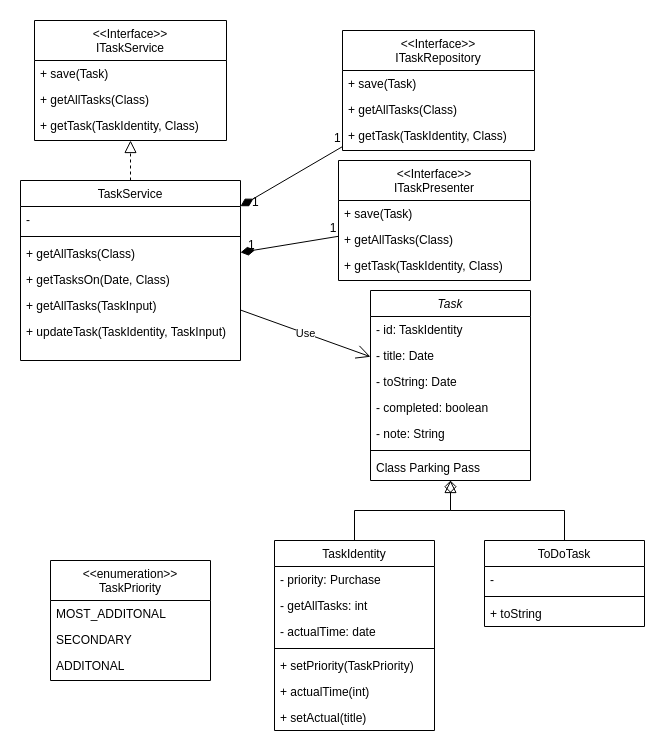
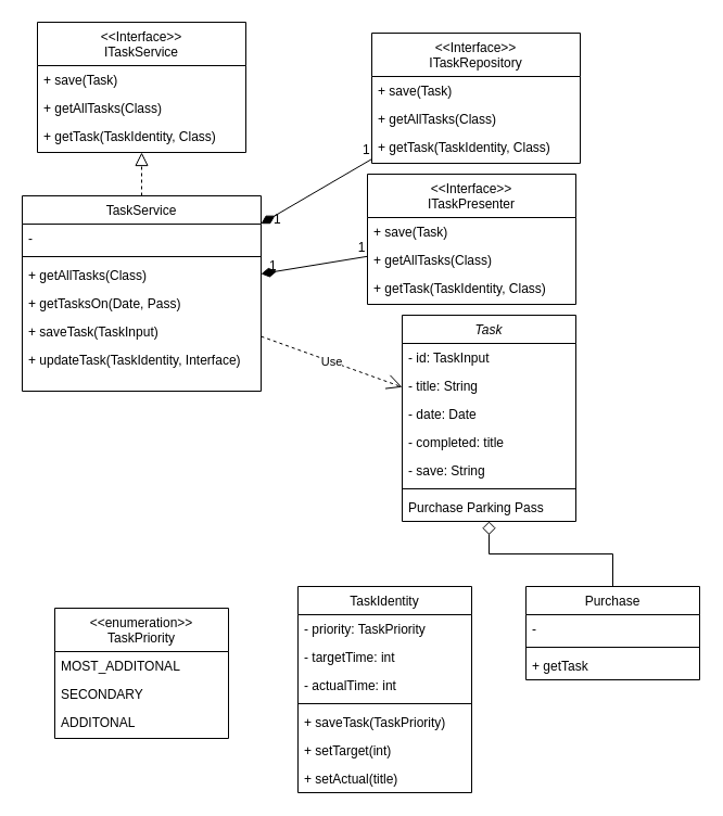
- <mxCell id="22" value="+ getTasksOn(Date, Class)" style="text;align=left;verticalAlign=top;spacingLeft=4;spacingRight=4;overflow=hidden;rotatable=0;points=[[0,0.5],[1,0.5]];portConstraint=eastwest;" parent="18" vertex="1"><mxGeometry y="86" width="220" height="26" as="geometry" /></mxCell>
+ <mxCell id="22" value="+ getTasksOn(Date, Pass)" style="text;align=left;verticalAlign=top;spacingLeft=4;spacingRight=4;overflow=hidden;rotatable=0;points=[[0,0.5],[1,0.5]];portConstraint=eastwest;" parent="18" vertex="1"><mxGeometry y="86" width="220" height="26" as="geometry" /></mxCell>
- <mxCell id="23" value="+ getAllTasks(TaskInput)" style="text;align=left;verticalAlign=top;spacingLeft=4;spacingRight=4;overflow=hidden;rotatable=0;points=[[0,0.5],[1,0.5]];portConstraint=eastwest;" parent="18" vertex="1"><mxGeometry y="112" width="220" height="26" as="geometry" /></mxCell>
+ <mxCell id="23" value="+ saveTask(TaskInput)" style="text;align=left;verticalAlign=top;spacingLeft=4;spacingRight=4;overflow=hidden;rotatable=0;points=[[0,0.5],[1,0.5]];portConstraint=eastwest;" parent="18" vertex="1"><mxGeometry y="112" width="220" height="26" as="geometry" /></mxCell>
- <mxCell id="50" value="Use" style="endArrow=open;endSize=12;dashed=0;html=1;" parent="1" source="18" target="30" edge="1"><mxGeometry width="160" relative="1" as="geometry"><mxPoint x="257" y="340" as="sourcePoint" /><mxPoint x="417" y="340" as="targetPoint" /></mxGeometry></mxCell>
+ <mxCell id="50" value="Use" style="endArrow=open;endSize=12;dashed=1;html=1;" parent="1" source="18" target="30" edge="1"><mxGeometry width="160" relative="1" as="geometry"><mxPoint x="257" y="340" as="sourcePoint" /><mxPoint x="417" y="340" as="targetPoint" /></mxGeometry></mxCell>
- <mxCell id="31" value="- id: TaskIdentity" style="text;align=left;verticalAlign=top;spacingLeft=4;spacingRight=4;overflow=hidden;rotatable=0;points=[[0,0.5],[1,0.5]];portConstraint=eastwest;" parent="30" vertex="1"><mxGeometry y="26" width="160" height="26" as="geometry" /></mxCell>
+ <mxCell id="31" value="- id: TaskInput" style="text;align=left;verticalAlign=top;spacingLeft=4;spacingRight=4;overflow=hidden;rotatable=0;points=[[0,0.5],[1,0.5]];portConstraint=eastwest;" parent="30" vertex="1"><mxGeometry y="26" width="160" height="26" as="geometry" /></mxCell>
- <mxCell id="24" value="+ updateTask(TaskIdentity, TaskInput)" style="text;align=left;verticalAlign=top;spacingLeft=4;spacingRight=4;overflow=hidden;rotatable=0;points=[[0,0.5],[1,0.5]];portConstraint=eastwest;" parent="18" vertex="1"><mxGeometry y="138" width="220" height="26" as="geometry" /></mxCell>
+ <mxCell id="24" value="+ updateTask(TaskIdentity, Interface)" style="text;align=left;verticalAlign=top;spacingLeft=4;spacingRight=4;overflow=hidden;rotatable=0;points=[[0,0.5],[1,0.5]];portConstraint=eastwest;" parent="18" vertex="1"><mxGeometry y="138" width="220" height="26" as="geometry" /></mxCell>
- <mxCell id="32" value="- title: Date" style="text;align=left;verticalAlign=top;spacingLeft=4;spacingRight=4;overflow=hidden;rotatable=0;points=[[0,0.5],[1,0.5]];portConstraint=eastwest;rounded=0;shadow=0;html=0;" parent="30" vertex="1"><mxGeometry y="52" width="160" height="26" as="geometry" /></mxCell>
+ <mxCell id="32" value="- title: String" style="text;align=left;verticalAlign=top;spacingLeft=4;spacingRight=4;overflow=hidden;rotatable=0;points=[[0,0.5],[1,0.5]];portConstraint=eastwest;rounded=0;shadow=0;html=0;" parent="30" vertex="1"><mxGeometry y="52" width="160" height="26" as="geometry" /></mxCell>
- <mxCell id="33" value="- toString: Date" style="text;align=left;verticalAlign=top;spacingLeft=4;spacingRight=4;overflow=hidden;rotatable=0;points=[[0,0.5],[1,0.5]];portConstraint=eastwest;rounded=0;shadow=0;html=0;" parent="30" vertex="1"><mxGeometry y="78" width="160" height="26" as="geometry" /></mxCell>
+ <mxCell id="33" value="- date: Date" style="text;align=left;verticalAlign=top;spacingLeft=4;spacingRight=4;overflow=hidden;rotatable=0;points=[[0,0.5],[1,0.5]];portConstraint=eastwest;rounded=0;shadow=0;html=0;" parent="30" vertex="1"><mxGeometry y="78" width="160" height="26" as="geometry" /></mxCell>
- <mxCell id="34" value="- completed: boolean" style="text;align=left;verticalAlign=top;spacingLeft=4;spacingRight=4;overflow=hidden;rotatable=0;points=[[0,0.5],[1,0.5]];portConstraint=eastwest;rounded=0;shadow=0;html=0;" parent="30" vertex="1"><mxGeometry y="104" width="160" height="26" as="geometry" /></mxCell>
+ <mxCell id="34" value="- completed: title" style="text;align=left;verticalAlign=top;spacingLeft=4;spacingRight=4;overflow=hidden;rotatable=0;points=[[0,0.5],[1,0.5]];portConstraint=eastwest;rounded=0;shadow=0;html=0;" parent="30" vertex="1"><mxGeometry y="104" width="160" height="26" as="geometry" /></mxCell>
- <mxCell id="35" value="- note: String" style="text;align=left;verticalAlign=top;spacingLeft=4;spacingRight=4;overflow=hidden;rotatable=0;points=[[0,0.5],[1,0.5]];portConstraint=eastwest;rounded=0;shadow=0;html=0;" parent="30" vertex="1"><mxGeometry y="130" width="160" height="26" as="geometry" /></mxCell>
+ <mxCell id="35" value="- save: String" style="text;align=left;verticalAlign=top;spacingLeft=4;spacingRight=4;overflow=hidden;rotatable=0;points=[[0,0.5],[1,0.5]];portConstraint=eastwest;rounded=0;shadow=0;html=0;" parent="30" vertex="1"><mxGeometry y="130" width="160" height="26" as="geometry" /></mxCell>
- <mxCell id="37" value="Class Parking Pass" style="text;align=left;verticalAlign=top;spacingLeft=4;spacingRight=4;overflow=hidden;rotatable=0;points=[[0,0.5],[1,0.5]];portConstraint=eastwest;" parent="30" vertex="1"><mxGeometry y="164" width="160" height="26" as="geometry" /></mxCell>
+ <mxCell id="37" value="Purchase Parking Pass" style="text;align=left;verticalAlign=top;spacingLeft=4;spacingRight=4;overflow=hidden;rotatable=0;points=[[0,0.5],[1,0.5]];portConstraint=eastwest;" parent="30" vertex="1"><mxGeometry y="164" width="160" height="26" as="geometry" /></mxCell>
- <mxCell id="2" value="" style="endArrow=block;endSize=10;endFill=0;shadow=0;strokeWidth=1;rounded=0;edgeStyle=elbowEdgeStyle;elbow=vertical;" parent="1" source="42" target="30" edge="1"><mxGeometry width="160" relative="1" as="geometry"><mxPoint x="354" y="353" as="sourcePoint" /><mxPoint x="354" y="353" as="targetPoint" /></mxGeometry></mxCell>
- <mxCell id="38" value="ToDoTask" style="swimlane;fontStyle=0;align=center;verticalAlign=top;childLayout=stackLayout;horizontal=1;startSize=26;horizontalStack=0;resizeParent=1;resizeLast=0;collapsible=1;marginBottom=0;rounded=0;shadow=0;strokeWidth=1;" parent="1" vertex="1"><mxGeometry x="484" y="540" width="160" height="86" as="geometry"><mxRectangle x="340" y="380" width="170" height="26" as="alternateBounds" /></mxGeometry></mxCell>
+ <mxCell id="38" value="Purchase" style="swimlane;fontStyle=0;align=center;verticalAlign=top;childLayout=stackLayout;horizontal=1;startSize=26;horizontalStack=0;resizeParent=1;resizeLast=0;collapsible=1;marginBottom=0;rounded=0;shadow=0;strokeWidth=1;" parent="1" vertex="1"><mxGeometry x="484" y="540" width="160" height="86" as="geometry"><mxRectangle x="340" y="380" width="170" height="26" as="alternateBounds" /></mxGeometry></mxCell>
- <mxCell id="43" value="- priority: Purchase" style="text;align=left;verticalAlign=top;spacingLeft=4;spacingRight=4;overflow=hidden;rotatable=0;points=[[0,0.5],[1,0.5]];portConstraint=eastwest;" parent="42" vertex="1"><mxGeometry y="26" width="160" height="26" as="geometry" /></mxCell>
+ <mxCell id="43" value="- priority: TaskPriority" style="text;align=left;verticalAlign=top;spacingLeft=4;spacingRight=4;overflow=hidden;rotatable=0;points=[[0,0.5],[1,0.5]];portConstraint=eastwest;" parent="42" vertex="1"><mxGeometry y="26" width="160" height="26" as="geometry" /></mxCell>
- <mxCell id="44" value="- getAllTasks: int" style="text;align=left;verticalAlign=top;spacingLeft=4;spacingRight=4;overflow=hidden;rotatable=0;points=[[0,0.5],[1,0.5]];portConstraint=eastwest;rounded=0;shadow=0;html=0;" parent="42" vertex="1"><mxGeometry y="52" width="160" height="26" as="geometry" /></mxCell>
+ <mxCell id="44" value="- targetTime: int" style="text;align=left;verticalAlign=top;spacingLeft=4;spacingRight=4;overflow=hidden;rotatable=0;points=[[0,0.5],[1,0.5]];portConstraint=eastwest;rounded=0;shadow=0;html=0;" parent="42" vertex="1"><mxGeometry y="52" width="160" height="26" as="geometry" /></mxCell>
- <mxCell id="41" value="+ toString" style="text;align=left;verticalAlign=top;spacingLeft=4;spacingRight=4;overflow=hidden;rotatable=0;points=[[0,0.5],[1,0.5]];portConstraint=eastwest;" parent="38" vertex="1"><mxGeometry y="60" width="160" height="26" as="geometry" /></mxCell>
+ <mxCell id="41" value="+ getTask" style="text;align=left;verticalAlign=top;spacingLeft=4;spacingRight=4;overflow=hidden;rotatable=0;points=[[0,0.5],[1,0.5]];portConstraint=eastwest;" parent="38" vertex="1"><mxGeometry y="60" width="160" height="26" as="geometry" /></mxCell>
- <mxCell id="45" value="- actualTime: date" style="text;align=left;verticalAlign=top;spacingLeft=4;spacingRight=4;overflow=hidden;rotatable=0;points=[[0,0.5],[1,0.5]];portConstraint=eastwest;rounded=0;shadow=0;html=0;" parent="42" vertex="1"><mxGeometry y="78" width="160" height="26" as="geometry" /></mxCell>
+ <mxCell id="45" value="- actualTime: int" style="text;align=left;verticalAlign=top;spacingLeft=4;spacingRight=4;overflow=hidden;rotatable=0;points=[[0,0.5],[1,0.5]];portConstraint=eastwest;rounded=0;shadow=0;html=0;" parent="42" vertex="1"><mxGeometry y="78" width="160" height="26" as="geometry" /></mxCell>
- <mxCell id="47" value="+ setPriority(TaskPriority)" style="text;align=left;verticalAlign=top;spacingLeft=4;spacingRight=4;overflow=hidden;rotatable=0;points=[[0,0.5],[1,0.5]];portConstraint=eastwest;" parent="42" vertex="1"><mxGeometry y="112" width="160" height="26" as="geometry" /></mxCell>
+ <mxCell id="47" value="+ saveTask(TaskPriority)" style="text;align=left;verticalAlign=top;spacingLeft=4;spacingRight=4;overflow=hidden;rotatable=0;points=[[0,0.5],[1,0.5]];portConstraint=eastwest;" parent="42" vertex="1"><mxGeometry y="112" width="160" height="26" as="geometry" /></mxCell>
- <mxCell id="48" value="+ actualTime(int)" style="text;align=left;verticalAlign=top;spacingLeft=4;spacingRight=4;overflow=hidden;rotatable=0;points=[[0,0.5],[1,0.5]];portConstraint=eastwest;fontStyle=0" parent="42" vertex="1"><mxGeometry y="138" width="160" height="26" as="geometry" /></mxCell>
+ <mxCell id="48" value="+ setTarget(int)" style="text;align=left;verticalAlign=top;spacingLeft=4;spacingRight=4;overflow=hidden;rotatable=0;points=[[0,0.5],[1,0.5]];portConstraint=eastwest;fontStyle=0" parent="42" vertex="1"><mxGeometry y="138" width="160" height="26" as="geometry" /></mxCell>
